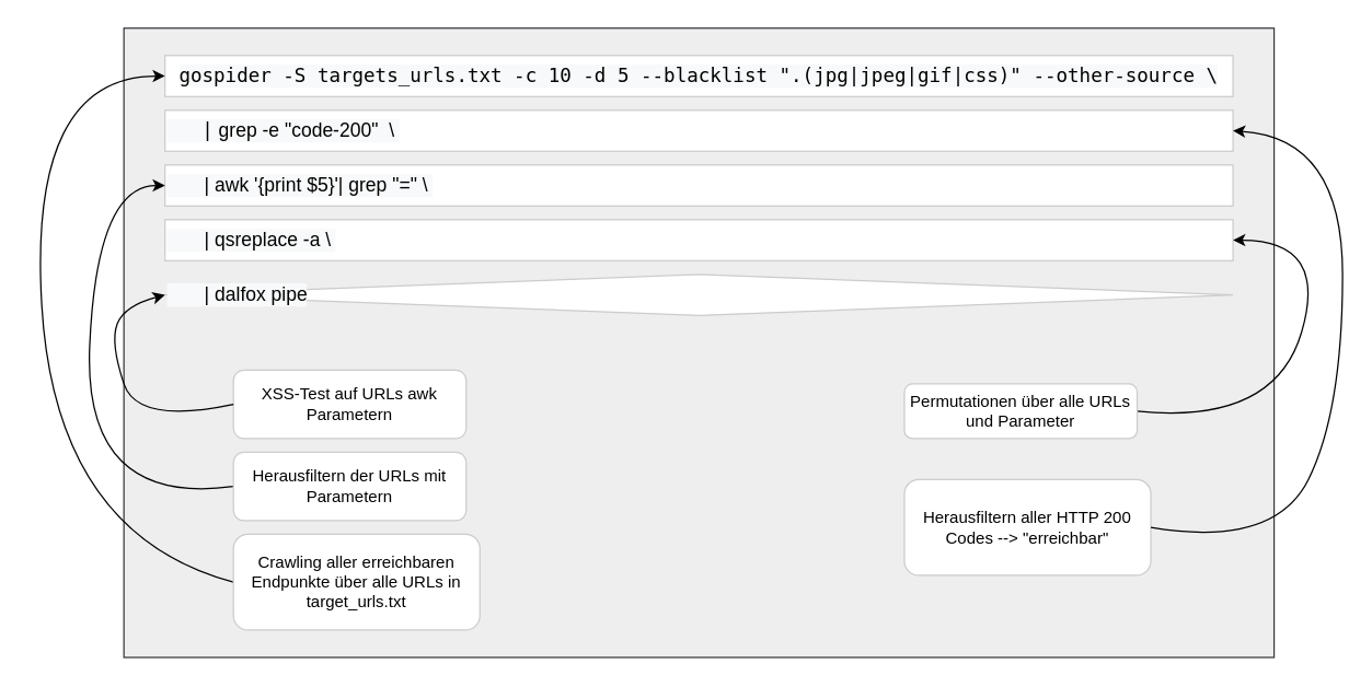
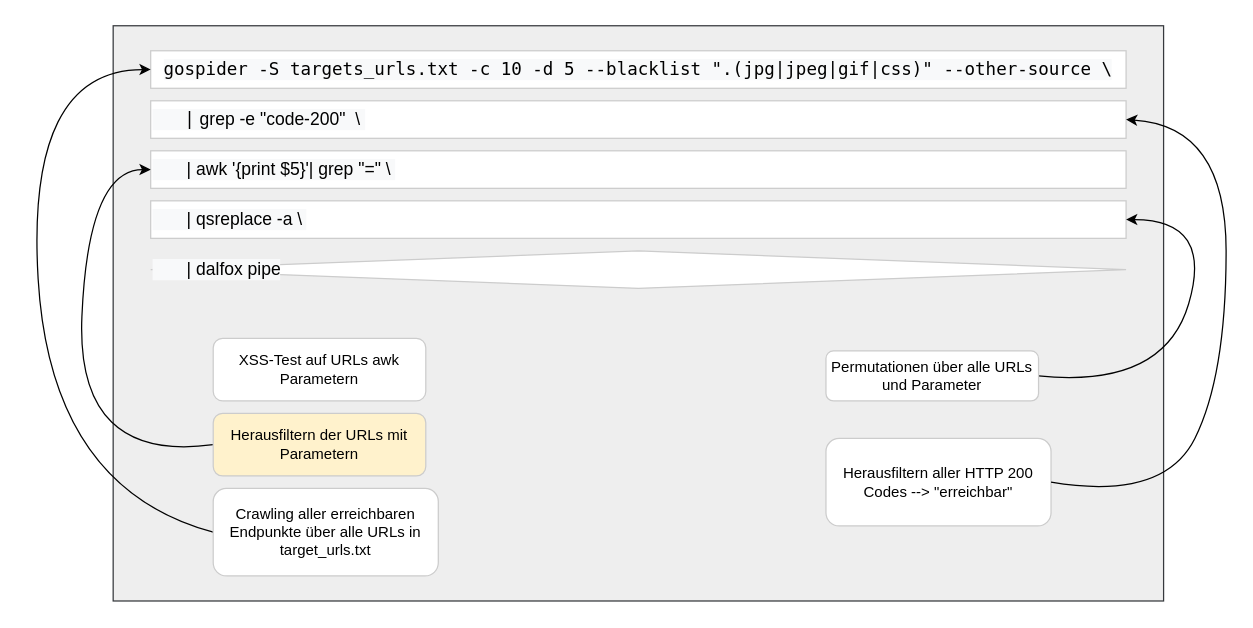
- <mxCell id="17" value="" style="curved=1;endArrow=classic;html=1;entryX=0;entryY=0.5;entryDx=0;entryDy=0;exitX=0;exitY=0.5;exitDx=0;exitDy=0;" edge="1" parent="1" source="16" target="7"><mxGeometry width="50" height="50" relative="1" as="geometry"><mxPoint x="95" y="405" as="sourcePoint" /><mxPoint x="130" y="145" as="targetPoint" /><Array as="points"><mxPoint x="100" y="310" /><mxPoint x="80" y="250" /><mxPoint x="90" y="223" /></Array></mxGeometry></mxCell>
- <mxCell id="13" value="Herausfiltern der URLs mit Parametern" style="rounded=1;whiteSpace=wrap;html=1;strokeColor=#CCCCCC;align=center;" vertex="1" parent="1"><mxGeometry x="170" y="330" width="170" height="50" as="geometry" /></mxCell>
+ <mxCell id="13" value="Herausfiltern der URLs mit Parametern" style="rounded=1;whiteSpace=wrap;html=1;strokeColor=#CCCCCC;align=center;fillColor=#fff2cc;" vertex="1" parent="1"><mxGeometry x="170" y="330" width="170" height="50" as="geometry" /></mxCell>
